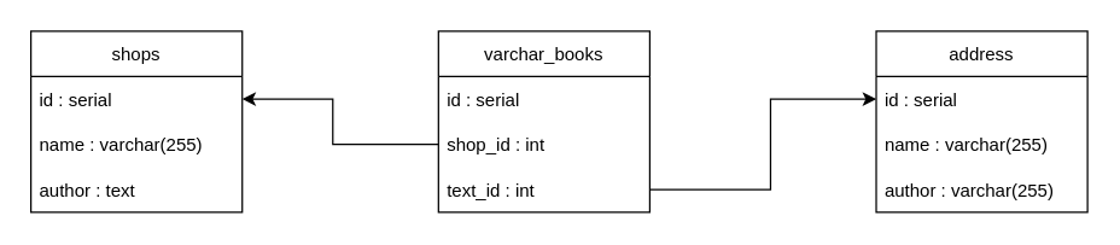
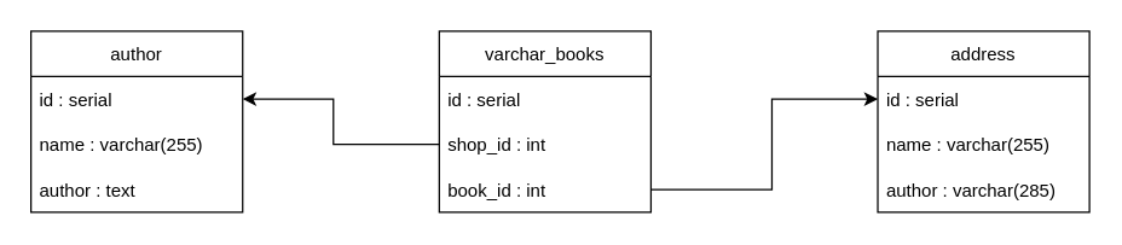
- <mxCell id="2" value="shops" style="swimlane;fontStyle=0;childLayout=stackLayout;horizontal=1;startSize=30;horizontalStack=0;resizeParent=1;resizeParentMax=0;resizeLast=0;collapsible=1;marginBottom=0;" parent="1" vertex="1"><mxGeometry x="20" y="20" width="140" height="120" as="geometry" /></mxCell>
+ <mxCell id="2" value="author" style="swimlane;fontStyle=0;childLayout=stackLayout;horizontal=1;startSize=30;horizontalStack=0;resizeParent=1;resizeParentMax=0;resizeLast=0;collapsible=1;marginBottom=0;" parent="1" vertex="1"><mxGeometry x="20" y="20" width="140" height="120" as="geometry" /></mxCell>
- <mxCell id="13" value="text_id : int" style="text;strokeColor=none;fillColor=none;align=left;verticalAlign=middle;spacingLeft=4;spacingRight=4;overflow=hidden;points=[[0,0.5],[1,0.5]];portConstraint=eastwest;rotatable=0;" parent="10" vertex="1"><mxGeometry y="90" width="140" height="30" as="geometry" /></mxCell>
+ <mxCell id="13" value="book_id : int" style="text;strokeColor=none;fillColor=none;align=left;verticalAlign=middle;spacingLeft=4;spacingRight=4;overflow=hidden;points=[[0,0.5],[1,0.5]];portConstraint=eastwest;rotatable=0;" parent="10" vertex="1"><mxGeometry y="90" width="140" height="30" as="geometry" /></mxCell>
- <mxCell id="9" value="author : varchar(255)" style="text;strokeColor=none;fillColor=none;align=left;verticalAlign=middle;spacingLeft=4;spacingRight=4;overflow=hidden;points=[[0,0.5],[1,0.5]];portConstraint=eastwest;rotatable=0;" parent="6" vertex="1"><mxGeometry y="90" width="140" height="30" as="geometry" /></mxCell>
+ <mxCell id="9" value="author : varchar(285)" style="text;strokeColor=none;fillColor=none;align=left;verticalAlign=middle;spacingLeft=4;spacingRight=4;overflow=hidden;points=[[0,0.5],[1,0.5]];portConstraint=eastwest;rotatable=0;" parent="6" vertex="1"><mxGeometry y="90" width="140" height="30" as="geometry" /></mxCell>
